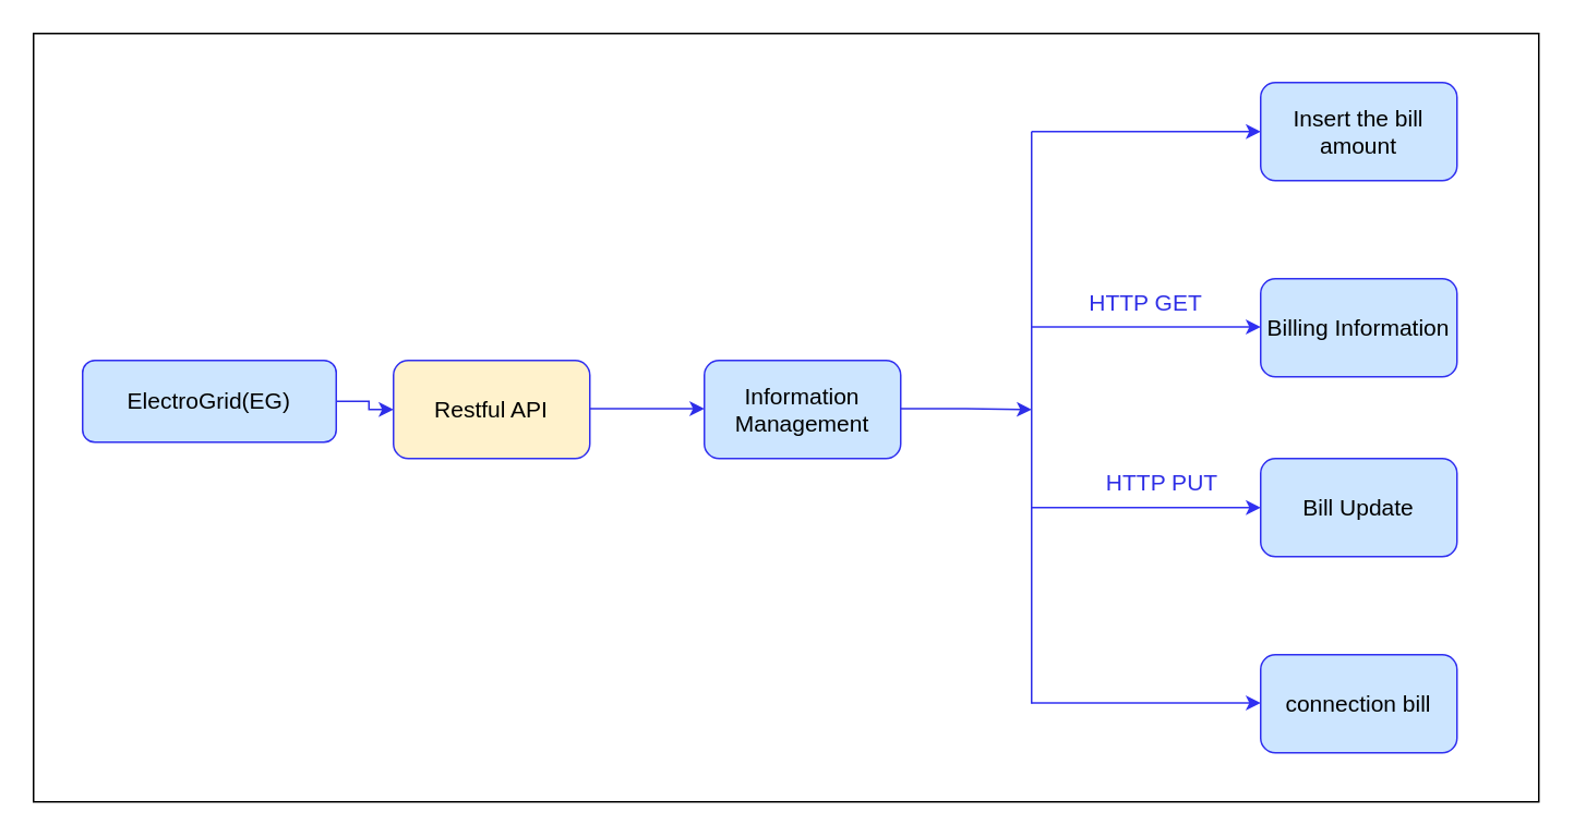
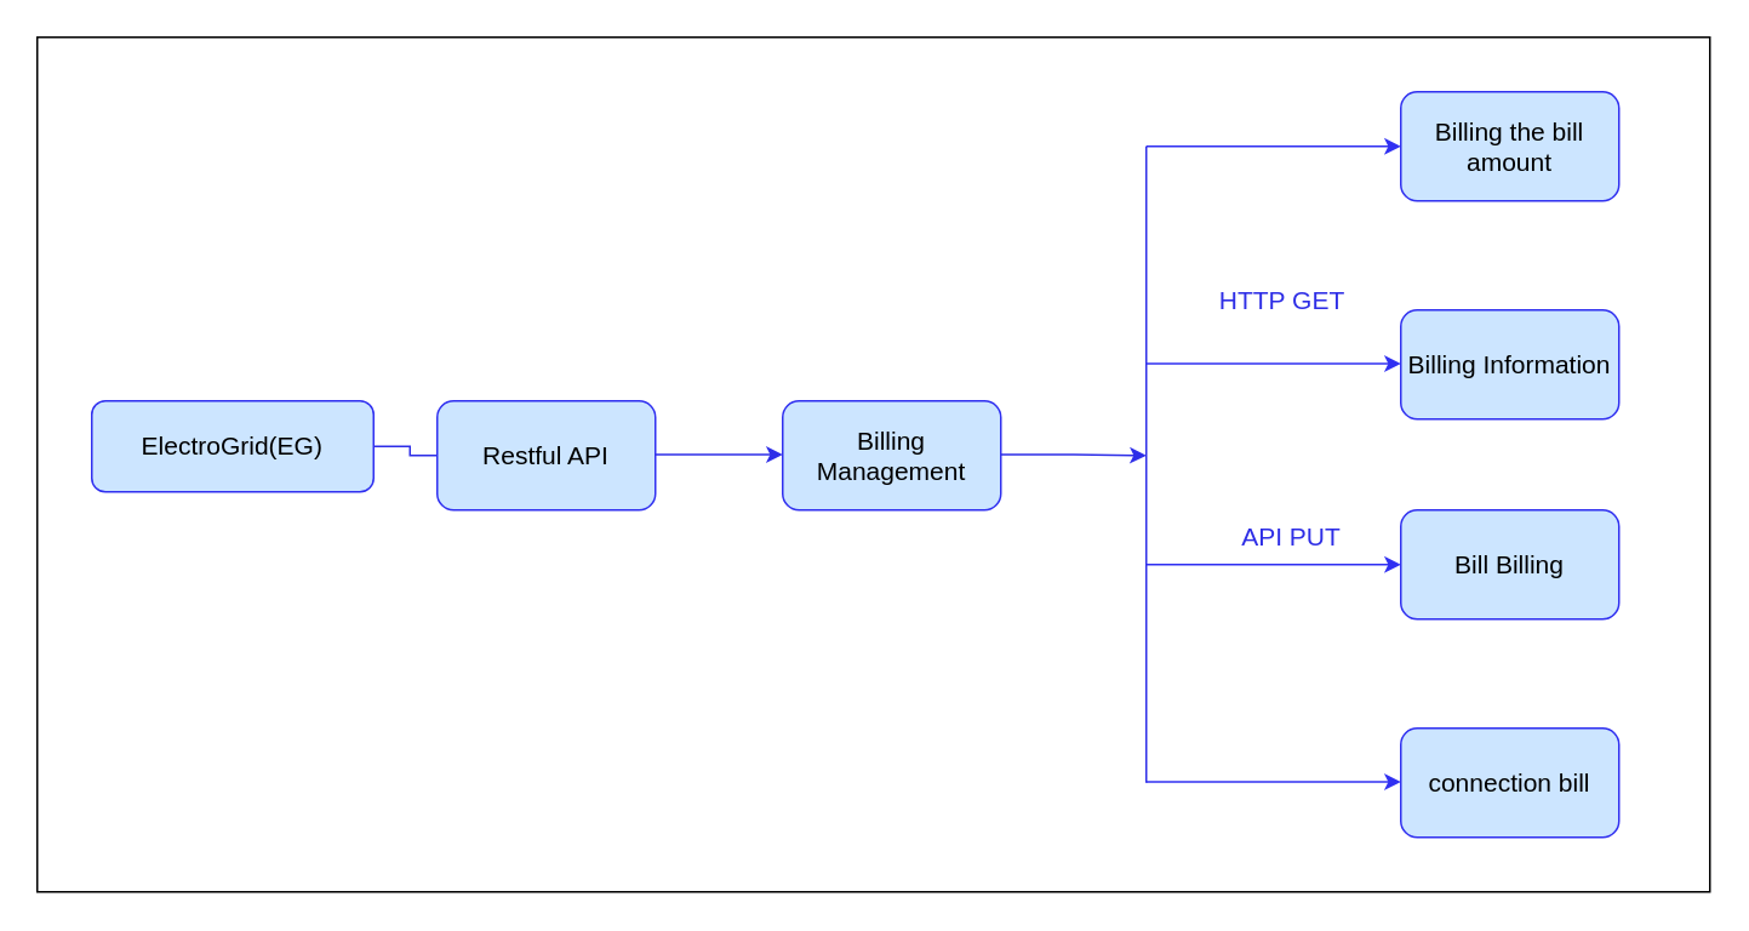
- <mxCell id="9" value="Insert the bill amount" style="rounded=1;whiteSpace=wrap;html=1;shadow=0;glass=0;fontSize=14;fillColor=#cce5ff;strokeColor=#3030F0;container=0;" vertex="1" parent="1"><mxGeometry x="770" y="50" width="120" height="60" as="geometry" /></mxCell>
+ <mxCell id="9" value="Billing the bill amount" style="rounded=1;whiteSpace=wrap;html=1;shadow=0;glass=0;fontSize=14;fillColor=#cce5ff;strokeColor=#3030F0;container=0;" vertex="1" parent="1"><mxGeometry x="770" y="50" width="120" height="60" as="geometry" /></mxCell>
- <mxCell id="17" value="&lt;font color=&quot;#2e2ee6&quot; style=&quot;font-size: 14px;&quot;&gt;HTTP GET&lt;/font&gt;" style="text;html=1;strokeColor=none;fillColor=none;align=center;verticalAlign=middle;whiteSpace=wrap;rounded=0;fontSize=14;" vertex="1" parent="1"><mxGeometry x="660" y="170" width="80" height="30" as="geometry" /></mxCell>
+ <mxCell id="17" value="&lt;font color=&quot;#2e2ee6&quot; style=&quot;font-size: 14px;&quot;&gt;HTTP GET&lt;/font&gt;" style="text;html=1;strokeColor=none;fillColor=none;align=center;verticalAlign=middle;whiteSpace=wrap;rounded=0;fontSize=14;" vertex="1" parent="1"><mxGeometry x="665" y="150" width="80" height="30" as="geometry" /></mxCell>
- <mxCell id="2" value="" style="edgeStyle=orthogonalEdgeStyle;rounded=0;orthogonalLoop=1;jettySize=auto;html=1;fontSize=14;strokeColor=#2E2EE8;" edge="1" parent="1" source="3" target="4"><mxGeometry relative="1" as="geometry" /></mxCell>
+ <mxCell id="2" value="" style="edgeStyle=orthogonalEdgeStyle;rounded=0;orthogonalLoop=1;jettySize=auto;html=1;fontSize=14;strokeColor=#2E2EE8;endArrow=none;" edge="1" parent="1" source="3" target="4"><mxGeometry relative="1" as="geometry" /></mxCell>
- <mxCell id="4" value="Restful API" style="rounded=1;whiteSpace=wrap;html=1;shadow=0;glass=0;fontSize=14;fillColor=#fff2cc;strokeColor=#3030F0;" vertex="1" parent="1"><mxGeometry x="240" y="220" width="120" height="60" as="geometry" /></mxCell>
+ <mxCell id="4" value="Restful API" style="rounded=1;whiteSpace=wrap;html=1;shadow=0;glass=0;fontSize=14;fillColor=#cce5ff;strokeColor=#3030F0;" vertex="1" parent="1"><mxGeometry x="240" y="220" width="120" height="60" as="geometry" /></mxCell>
- <mxCell id="6" value="Information Management" style="rounded=1;whiteSpace=wrap;html=1;shadow=0;glass=0;fontSize=14;fillColor=#cce5ff;strokeColor=#3030F0;" vertex="1" parent="1"><mxGeometry x="430" y="220" width="120" height="60" as="geometry" /></mxCell>
+ <mxCell id="6" value="Billing Management" style="rounded=1;whiteSpace=wrap;html=1;shadow=0;glass=0;fontSize=14;fillColor=#cce5ff;strokeColor=#3030F0;" vertex="1" parent="1"><mxGeometry x="430" y="220" width="120" height="60" as="geometry" /></mxCell>
- <mxCell id="18" value="&lt;font color=&quot;#2e2ee6&quot; style=&quot;font-size: 14px;&quot;&gt;HTTP PUT&lt;/font&gt;" style="text;html=1;strokeColor=none;fillColor=none;align=center;verticalAlign=middle;whiteSpace=wrap;rounded=0;fontSize=14;" vertex="1" parent="1"><mxGeometry x="670" y="280" width="80" height="30" as="geometry" /></mxCell>
+ <mxCell id="18" value="&lt;font color=&quot;#2e2ee6&quot; style=&quot;font-size: 14px;&quot;&gt;API PUT&lt;/font&gt;" style="text;html=1;strokeColor=none;fillColor=none;align=center;verticalAlign=middle;whiteSpace=wrap;rounded=0;fontSize=14;" vertex="1" parent="1"><mxGeometry x="670" y="280" width="80" height="30" as="geometry" /></mxCell>
- <mxCell id="11" value="Bill Update" style="rounded=1;whiteSpace=wrap;html=1;shadow=0;glass=0;fontSize=14;fillColor=#cce5ff;strokeColor=#3030F0;" vertex="1" parent="1"><mxGeometry x="770" y="280" width="120" height="60" as="geometry" /></mxCell>
+ <mxCell id="11" value="Bill Billing" style="rounded=1;whiteSpace=wrap;html=1;shadow=0;glass=0;fontSize=14;fillColor=#cce5ff;strokeColor=#3030F0;" vertex="1" parent="1"><mxGeometry x="770" y="280" width="120" height="60" as="geometry" /></mxCell>
